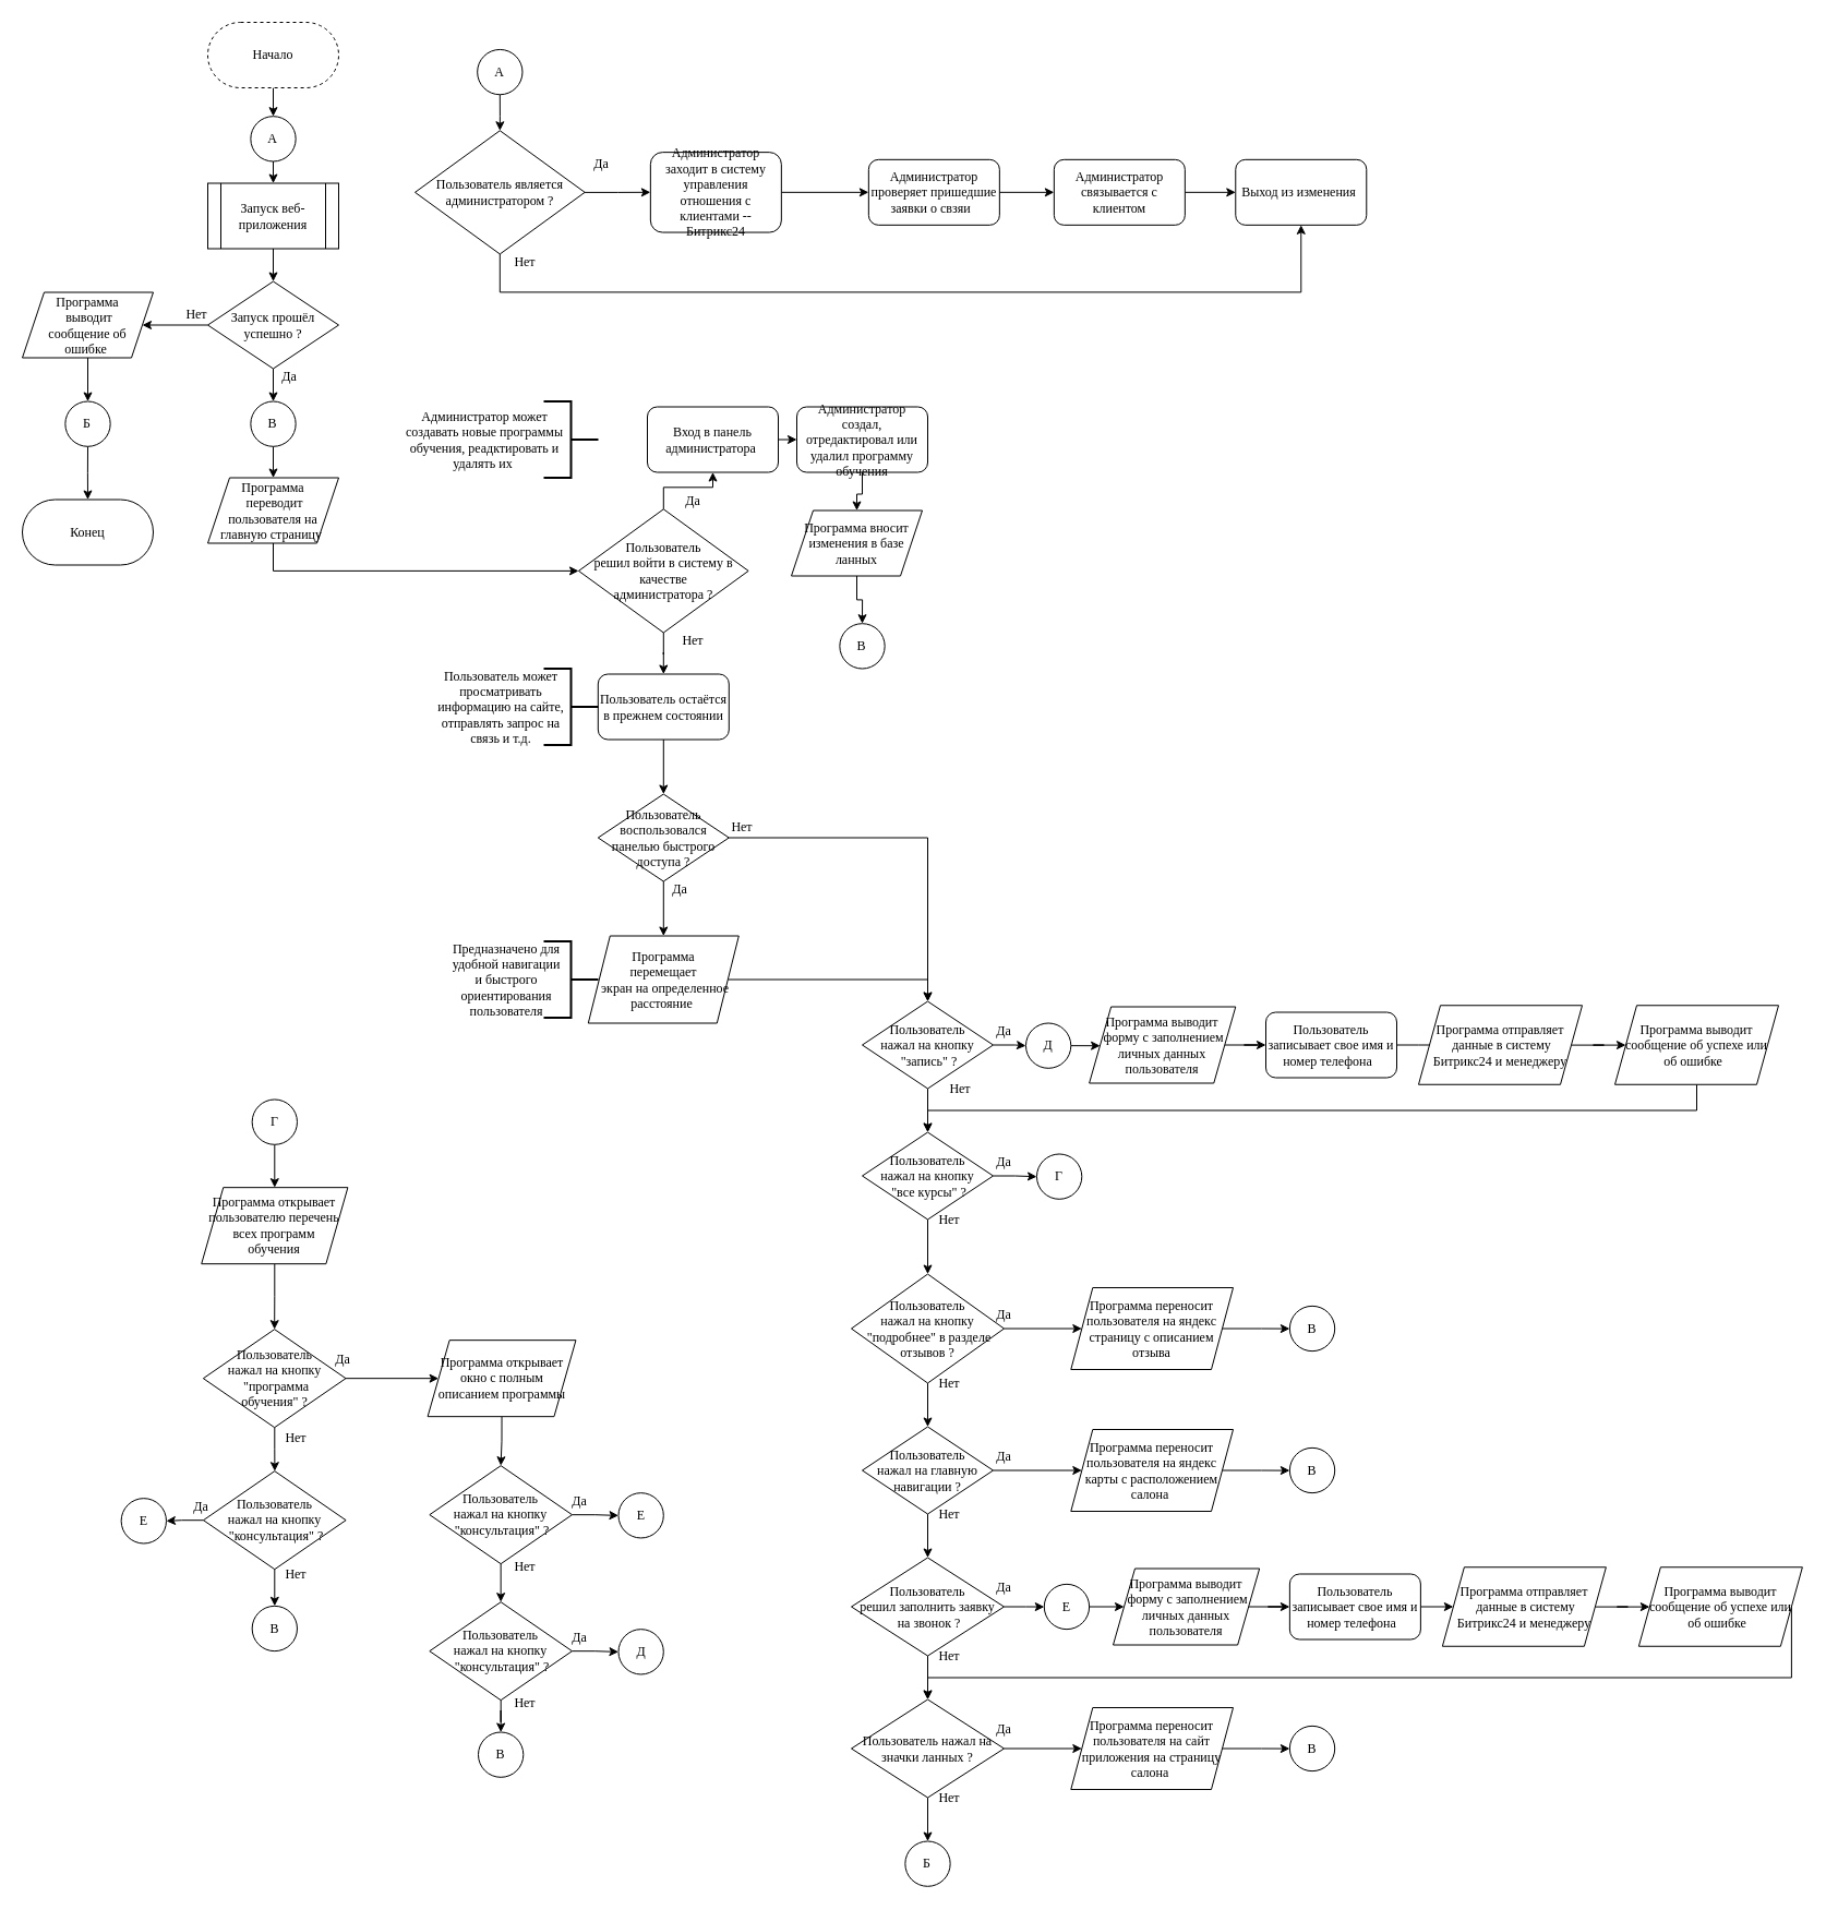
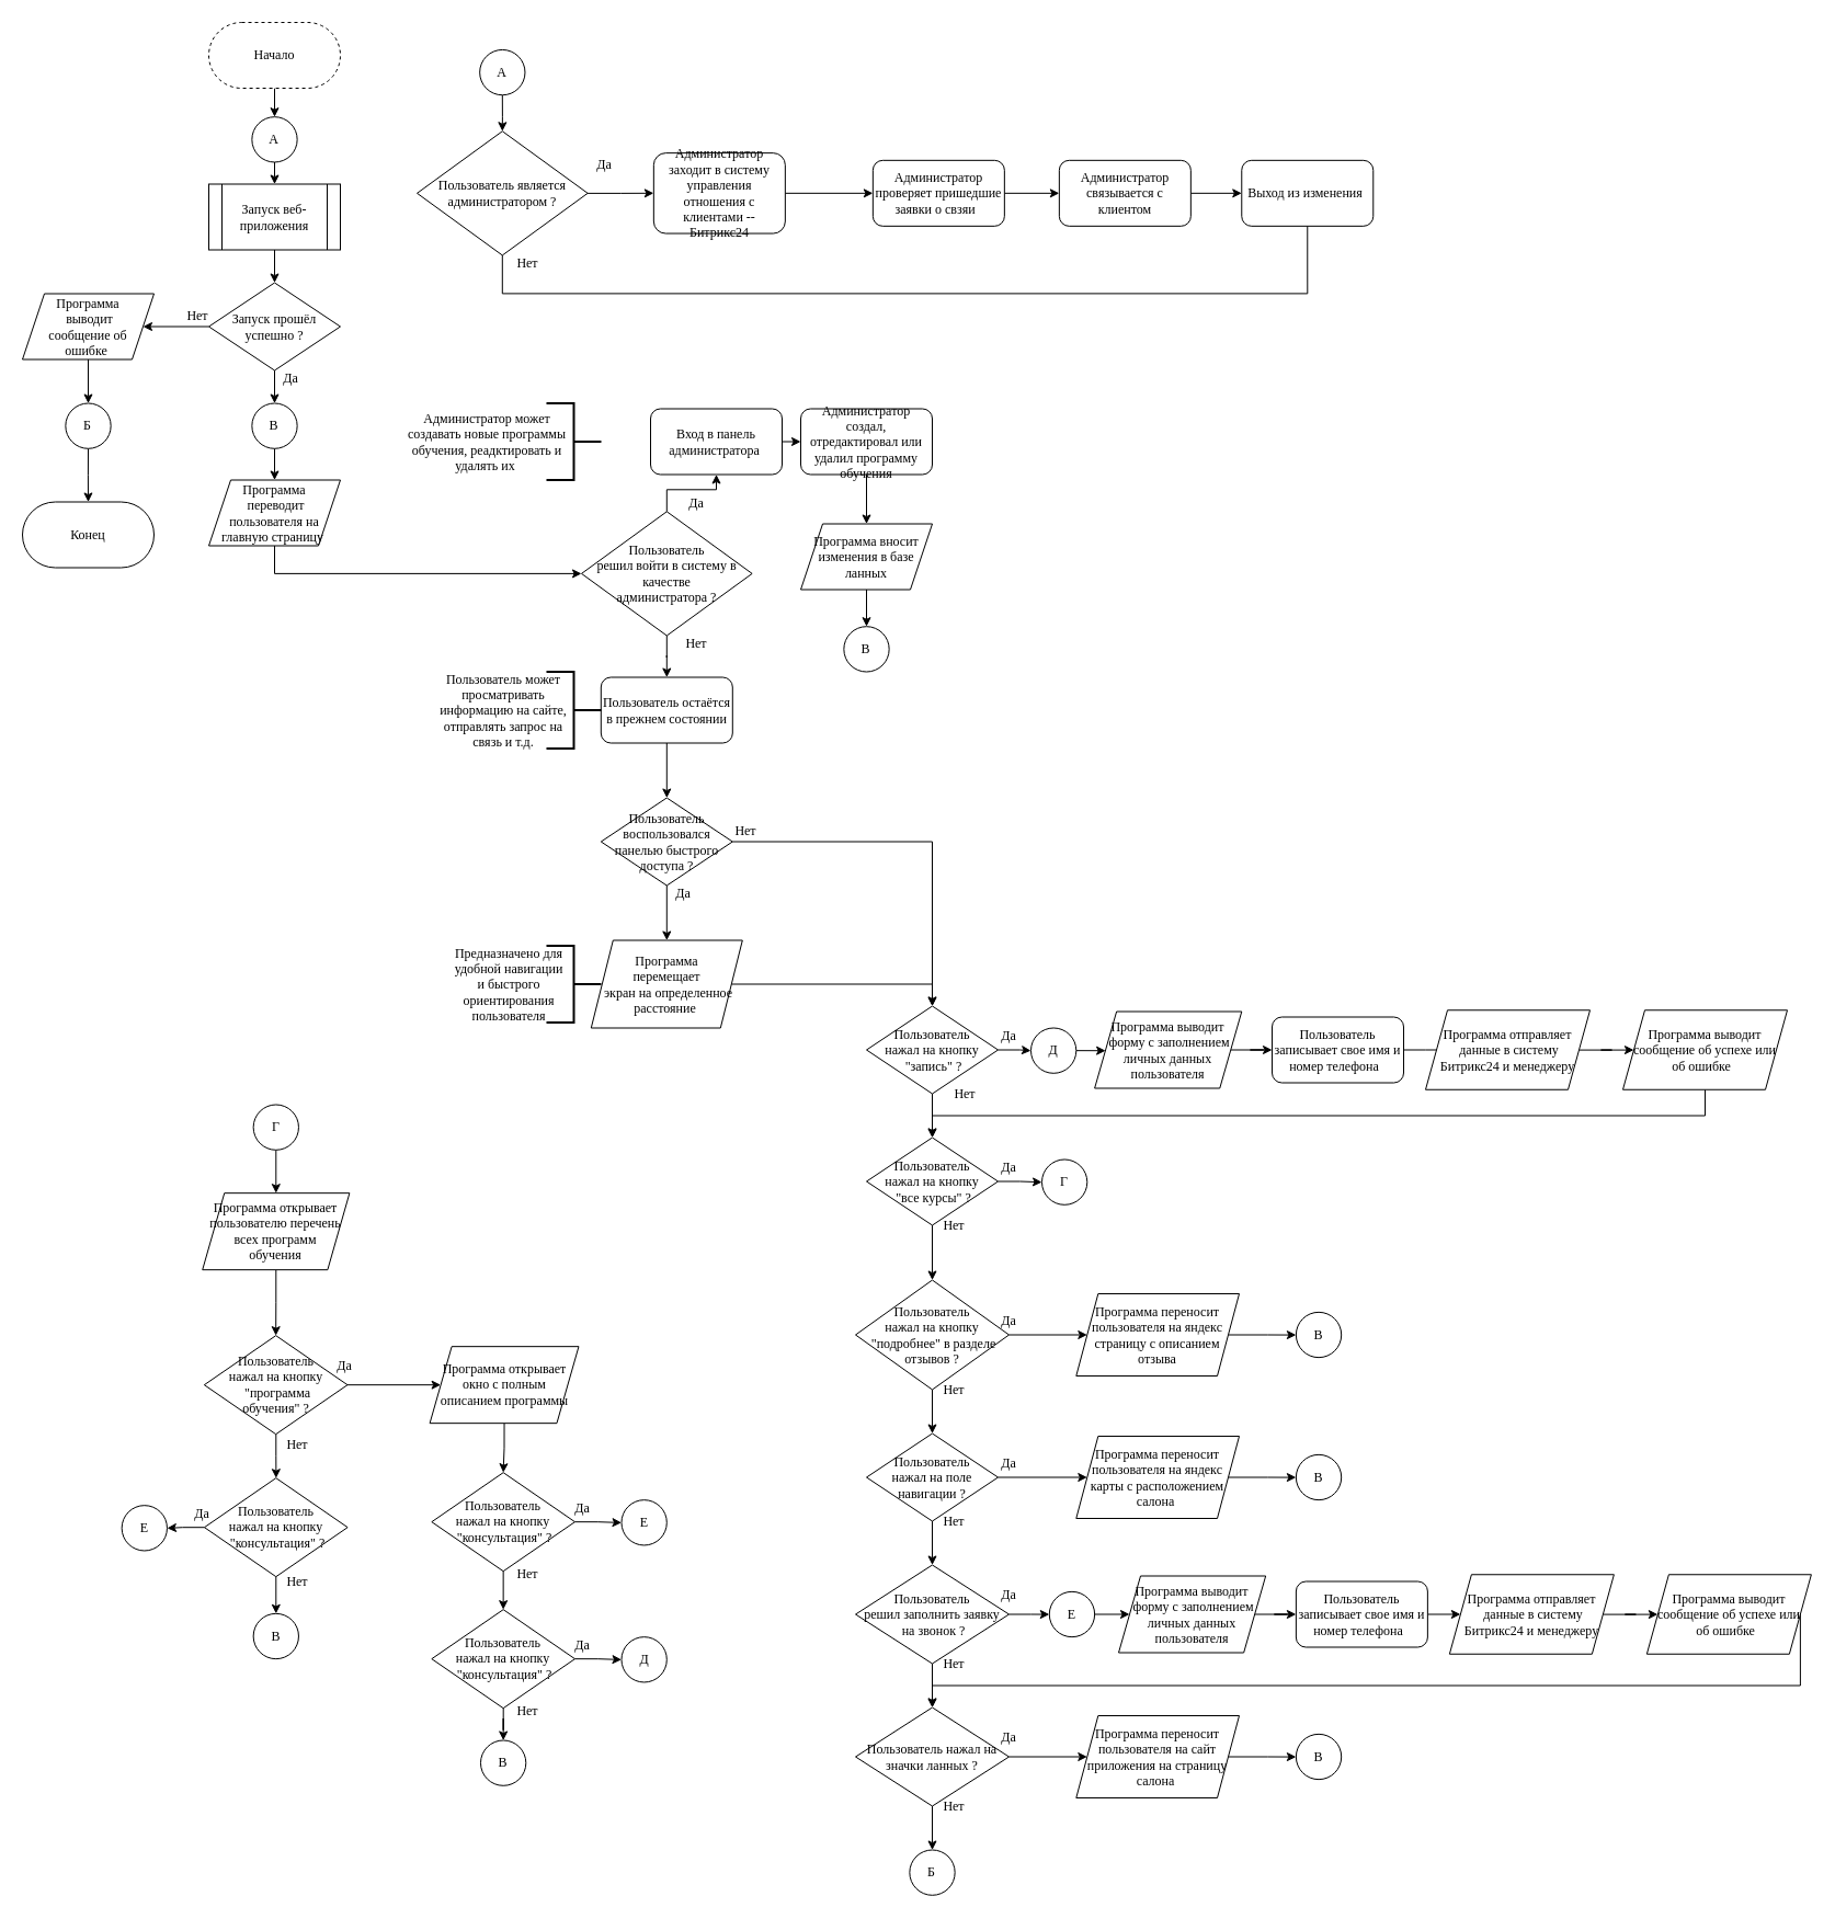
- <mxCell id="82" style="edgeStyle=orthogonalEdgeStyle;rounded=0;orthogonalLoop=1;jettySize=auto;html=1;exitX=0.5;exitY=1;exitDx=0;exitDy=0;entryX=0.5;entryY=1;entryDx=0;entryDy=0;" edge="1" parent="1" source="83" target="94"><mxGeometry relative="1" as="geometry"><Array as="points"><mxPoint x="457.27" y="267.44" /><mxPoint x="1192.27" y="267.44" /></Array></mxGeometry></mxCell>
+ <mxCell id="82" style="edgeStyle=orthogonalEdgeStyle;rounded=0;orthogonalLoop=1;jettySize=auto;html=1;exitX=0.5;exitY=1;exitDx=0;exitDy=0;entryX=0.5;entryY=1;entryDx=0;entryDy=0;endArrow=none;" edge="1" parent="1" source="83" target="94"><mxGeometry relative="1" as="geometry"><Array as="points"><mxPoint x="457.27" y="267.44" /><mxPoint x="1192.27" y="267.44" /></Array></mxGeometry></mxCell>
- <mxCell id="74" value="Программа вносит изменения в базе ланных" style="shape=parallelogram;perimeter=parallelogramPerimeter;whiteSpace=wrap;html=1;fixedSize=1;fontSize=12;fontFamily=ISOCPEUR;" vertex="1" parent="1"><mxGeometry x="725" y="467.5" width="120" height="60" as="geometry" /></mxCell>
+ <mxCell id="74" value="Программа вносит изменения в базе ланных" style="shape=parallelogram;perimeter=parallelogramPerimeter;whiteSpace=wrap;html=1;fixedSize=1;fontSize=12;fontFamily=ISOCPEUR;" vertex="1" parent="1"><mxGeometry x="730" y="477.5" width="120" height="60" as="geometry" /></mxCell>
- <mxCell id="58" value="Пользователь &lt;br&gt;нажал на главную навигации&amp;nbsp;?" style="rhombus;whiteSpace=wrap;html=1;fontSize=12;fontFamily=ISOCPEUR;" parent="1" vertex="1"><mxGeometry x="790" y="1307.5" width="120" height="80" as="geometry" /></mxCell>
+ <mxCell id="58" value="Пользователь &lt;br&gt;нажал на поле навигации&amp;nbsp;?" style="rhombus;whiteSpace=wrap;html=1;fontSize=12;fontFamily=ISOCPEUR;" parent="1" vertex="1"><mxGeometry x="790" y="1307.5" width="120" height="80" as="geometry" /></mxCell>
